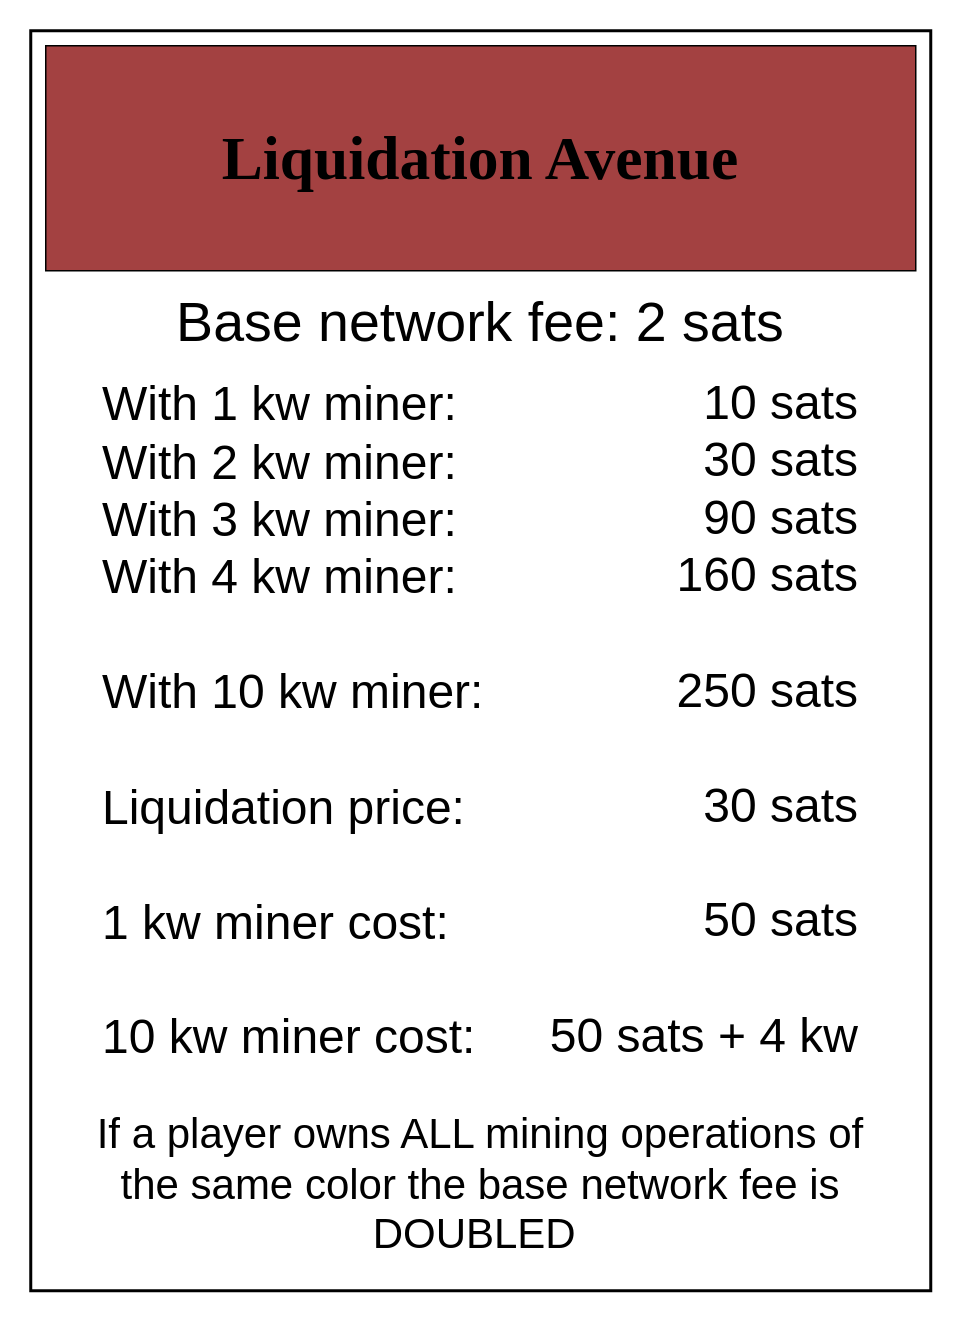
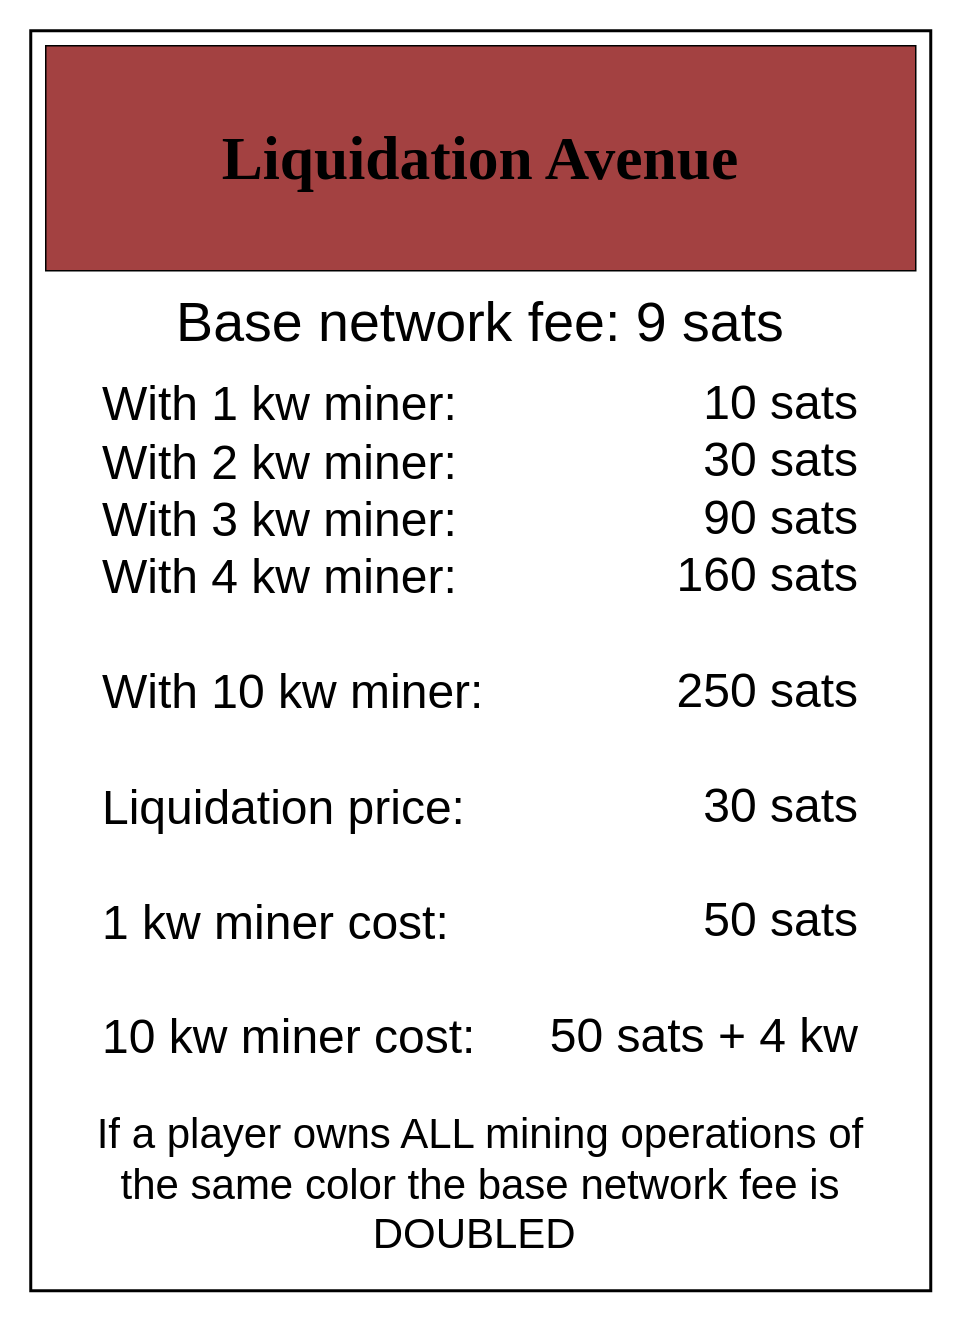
- <mxCell id="4" value="&lt;font style=&quot;font-size: 37px;&quot;&gt;Base network fee: 2 sats&lt;/font&gt;" style="text;html=1;strokeColor=none;fillColor=none;align=center;verticalAlign=middle;whiteSpace=wrap;rounded=0;" parent="1" vertex="1"><mxGeometry x="105" y="190" width="430" height="50" as="geometry" /></mxCell>
+ <mxCell id="4" value="&lt;font style=&quot;font-size: 37px;&quot;&gt;Base network fee: 9 sats&lt;/font&gt;" style="text;html=1;strokeColor=none;fillColor=none;align=center;verticalAlign=middle;whiteSpace=wrap;rounded=0;" parent="1" vertex="1"><mxGeometry x="105" y="190" width="430" height="50" as="geometry" /></mxCell>
